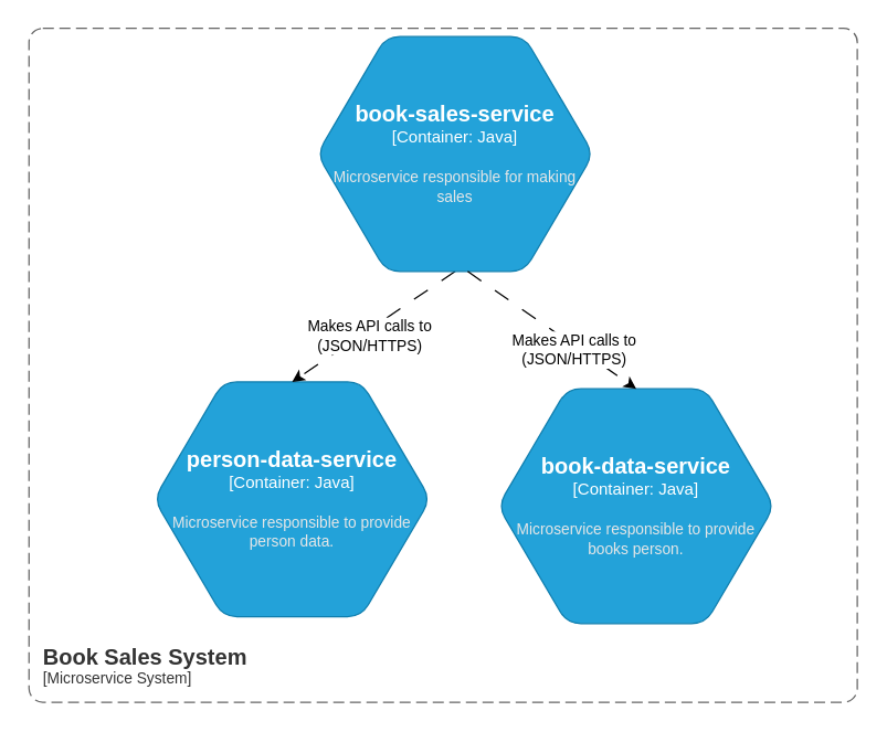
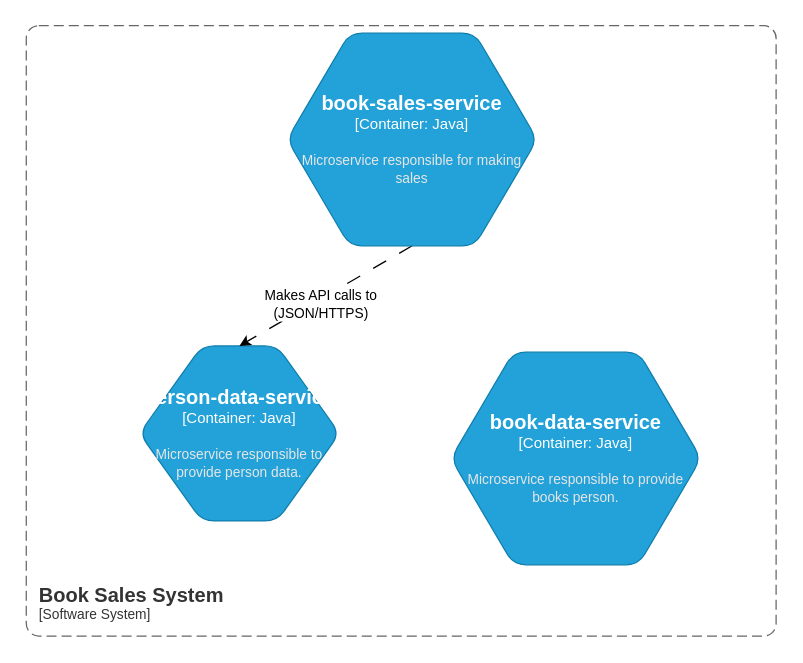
- <mxCell id="7" style="rounded=0;orthogonalLoop=1;jettySize=auto;html=1;entryX=0.5;entryY=0;entryDx=0;entryDy=0;entryPerimeter=0;dashed=1;dashPattern=12 12;exitX=0.545;exitY=1;exitDx=0;exitDy=0;exitPerimeter=0;" parent="1" source="6" target="3" edge="1"><mxGeometry relative="1" as="geometry" /></mxCell>
- <mxCell id="8" value="Makes API calls to&lt;br style=&quot;border-color: var(--border-color);&quot;&gt;(JSON/HTTPS)" style="edgeLabel;html=1;align=center;verticalAlign=middle;resizable=0;points=[];" parent="7" vertex="1" connectable="0"><mxGeometry x="0.282" y="-3" relative="1" as="geometry"><mxPoint as="offset" /></mxGeometry></mxCell>
- <mxCell id="2" value="&lt;font style=&quot;font-size: 16px&quot;&gt;&lt;b&gt;person-data-service&lt;/b&gt;&lt;/font&gt;&lt;div&gt;[Container:&amp;nbsp;Java]&lt;/div&gt;&lt;br&gt;&lt;div&gt;&lt;font style=&quot;font-size: 11px&quot;&gt;&lt;font color=&quot;#E6E6E6&quot;&gt;Microservice responsible to provide person data.&lt;/font&gt;&lt;/div&gt;" style="shape=hexagon;size=50;perimeter=hexagonPerimeter2;whiteSpace=wrap;html=1;fixedSize=1;rounded=1;labelBackgroundColor=none;fillColor=#23A2D9;fontSize=12;fontColor=#ffffff;align=center;strokeColor=#0E7DAD;metaEdit=1;points=[[0.5,0,0],[1,0.25,0],[1,0.5,0],[1,0.75,0],[0.5,1,0],[0,0.75,0],[0,0.5,0],[0,0.25,0]];resizable=0;" parent="1" vertex="1"><mxGeometry x="111" y="276" width="200" height="170" as="geometry" /></mxCell>
+ <mxCell id="2" value="&lt;font style=&quot;font-size: 16px&quot;&gt;&lt;b&gt;person-data-service&lt;/b&gt;&lt;/font&gt;&lt;div&gt;[Container:&amp;nbsp;Java]&lt;/div&gt;&lt;br&gt;&lt;div&gt;&lt;font style=&quot;font-size: 11px&quot;&gt;&lt;font color=&quot;#E6E6E6&quot;&gt;Microservice responsible to provide person data.&lt;/font&gt;&lt;/div&gt;" style="shape=hexagon;size=50;perimeter=hexagonPerimeter2;whiteSpace=wrap;html=1;fixedSize=1;rounded=1;labelBackgroundColor=none;fillColor=#23A2D9;fontSize=12;fontColor=#ffffff;align=center;strokeColor=#0E7DAD;metaEdit=1;points=[[0.5,0,0],[1,0.25,0],[1,0.5,0],[1,0.75,0],[0.5,1,0],[0,0.75,0],[0,0.5,0],[0,0.25,0]];resizable=0;" parent="1" vertex="1"><mxGeometry x="111" y="276" width="160" height="140" as="geometry" /></mxCell>
- <mxCell id="9" value="&lt;font style=&quot;font-size: 16px&quot;&gt;&lt;b&gt;&lt;div style=&quot;text-align: left&quot;&gt;Book Sales System&lt;/div&gt;&lt;/b&gt;&lt;/font&gt;&lt;div style=&quot;text-align: left&quot;&gt;[Microservice System]&lt;/div&gt;" style="rounded=1;fontSize=11;whiteSpace=wrap;html=1;dashed=1;arcSize=20;fillColor=none;strokeColor=#666666;fontColor=#333333;labelBackgroundColor=none;align=left;verticalAlign=bottom;labelBorderColor=none;spacingTop=0;spacing=10;dashPattern=8 4;metaEdit=1;rotatable=0;perimeter=rectanglePerimeter;noLabel=0;labelPadding=0;allowArrows=0;connectable=0;expand=0;recursiveResize=0;editable=1;pointerEvents=0;absoluteArcSize=1;points=[[0.25,0,0],[0.5,0,0],[0.75,0,0],[1,0.25,0],[1,0.5,0],[1,0.75,0],[0.75,1,0],[0.5,1,0],[0.25,1,0],[0,0.75,0],[0,0.5,0],[0,0.25,0]];" parent="1" vertex="1"><mxGeometry x="20.5" y="20" width="599.5" height="488" as="geometry" /></mxCell>
+ <mxCell id="9" value="&lt;font style=&quot;font-size: 16px&quot;&gt;&lt;b&gt;&lt;div style=&quot;text-align: left&quot;&gt;Book Sales System&lt;/div&gt;&lt;/b&gt;&lt;/font&gt;&lt;div style=&quot;text-align: left&quot;&gt;[Software System]&lt;/div&gt;" style="rounded=1;fontSize=11;whiteSpace=wrap;html=1;dashed=1;arcSize=20;fillColor=none;strokeColor=#666666;fontColor=#333333;labelBackgroundColor=none;align=left;verticalAlign=bottom;labelBorderColor=none;spacingTop=0;spacing=10;dashPattern=8 4;metaEdit=1;rotatable=0;perimeter=rectanglePerimeter;noLabel=0;labelPadding=0;allowArrows=0;connectable=0;expand=0;recursiveResize=0;editable=1;pointerEvents=0;absoluteArcSize=1;points=[[0.25,0,0],[0.5,0,0],[0.75,0,0],[1,0.25,0],[1,0.5,0],[1,0.75,0],[0.75,1,0],[0.5,1,0],[0.25,1,0],[0,0.75,0],[0,0.5,0],[0,0.25,0]];" parent="1" vertex="1"><mxGeometry x="20.5" y="20" width="599.5" height="488" as="geometry" /></mxCell>
